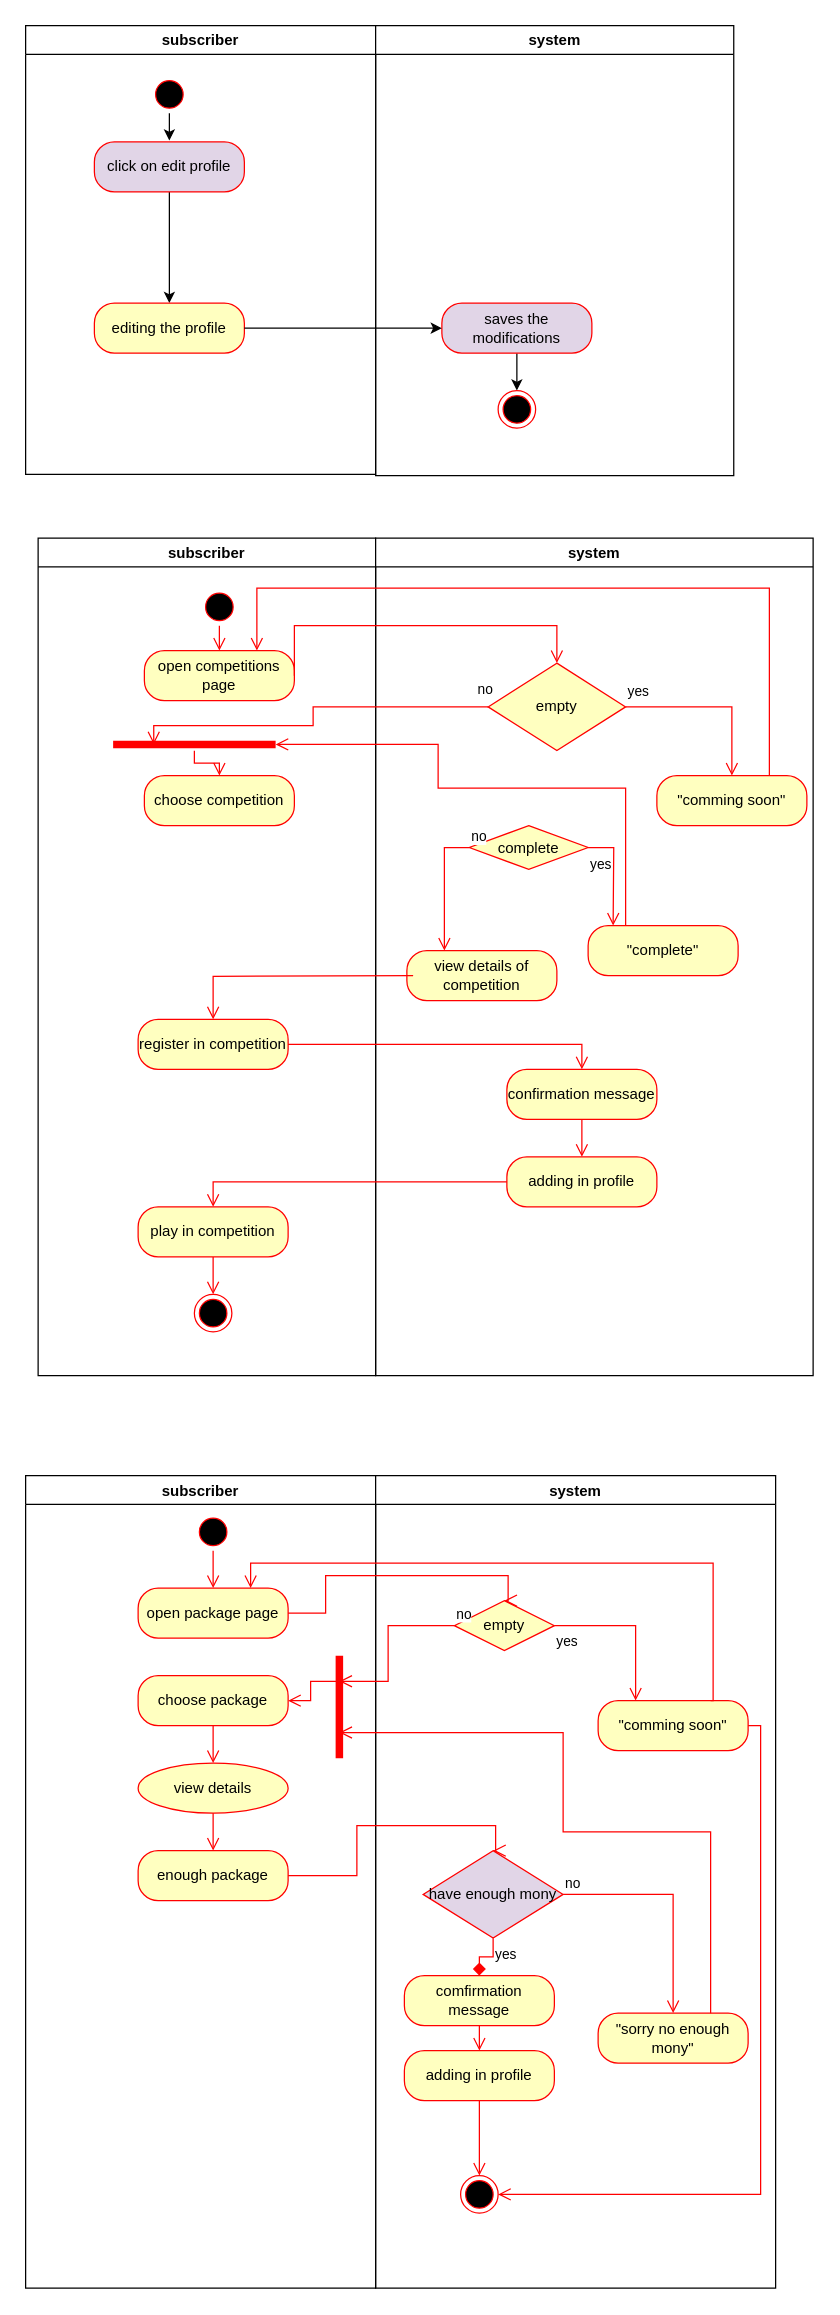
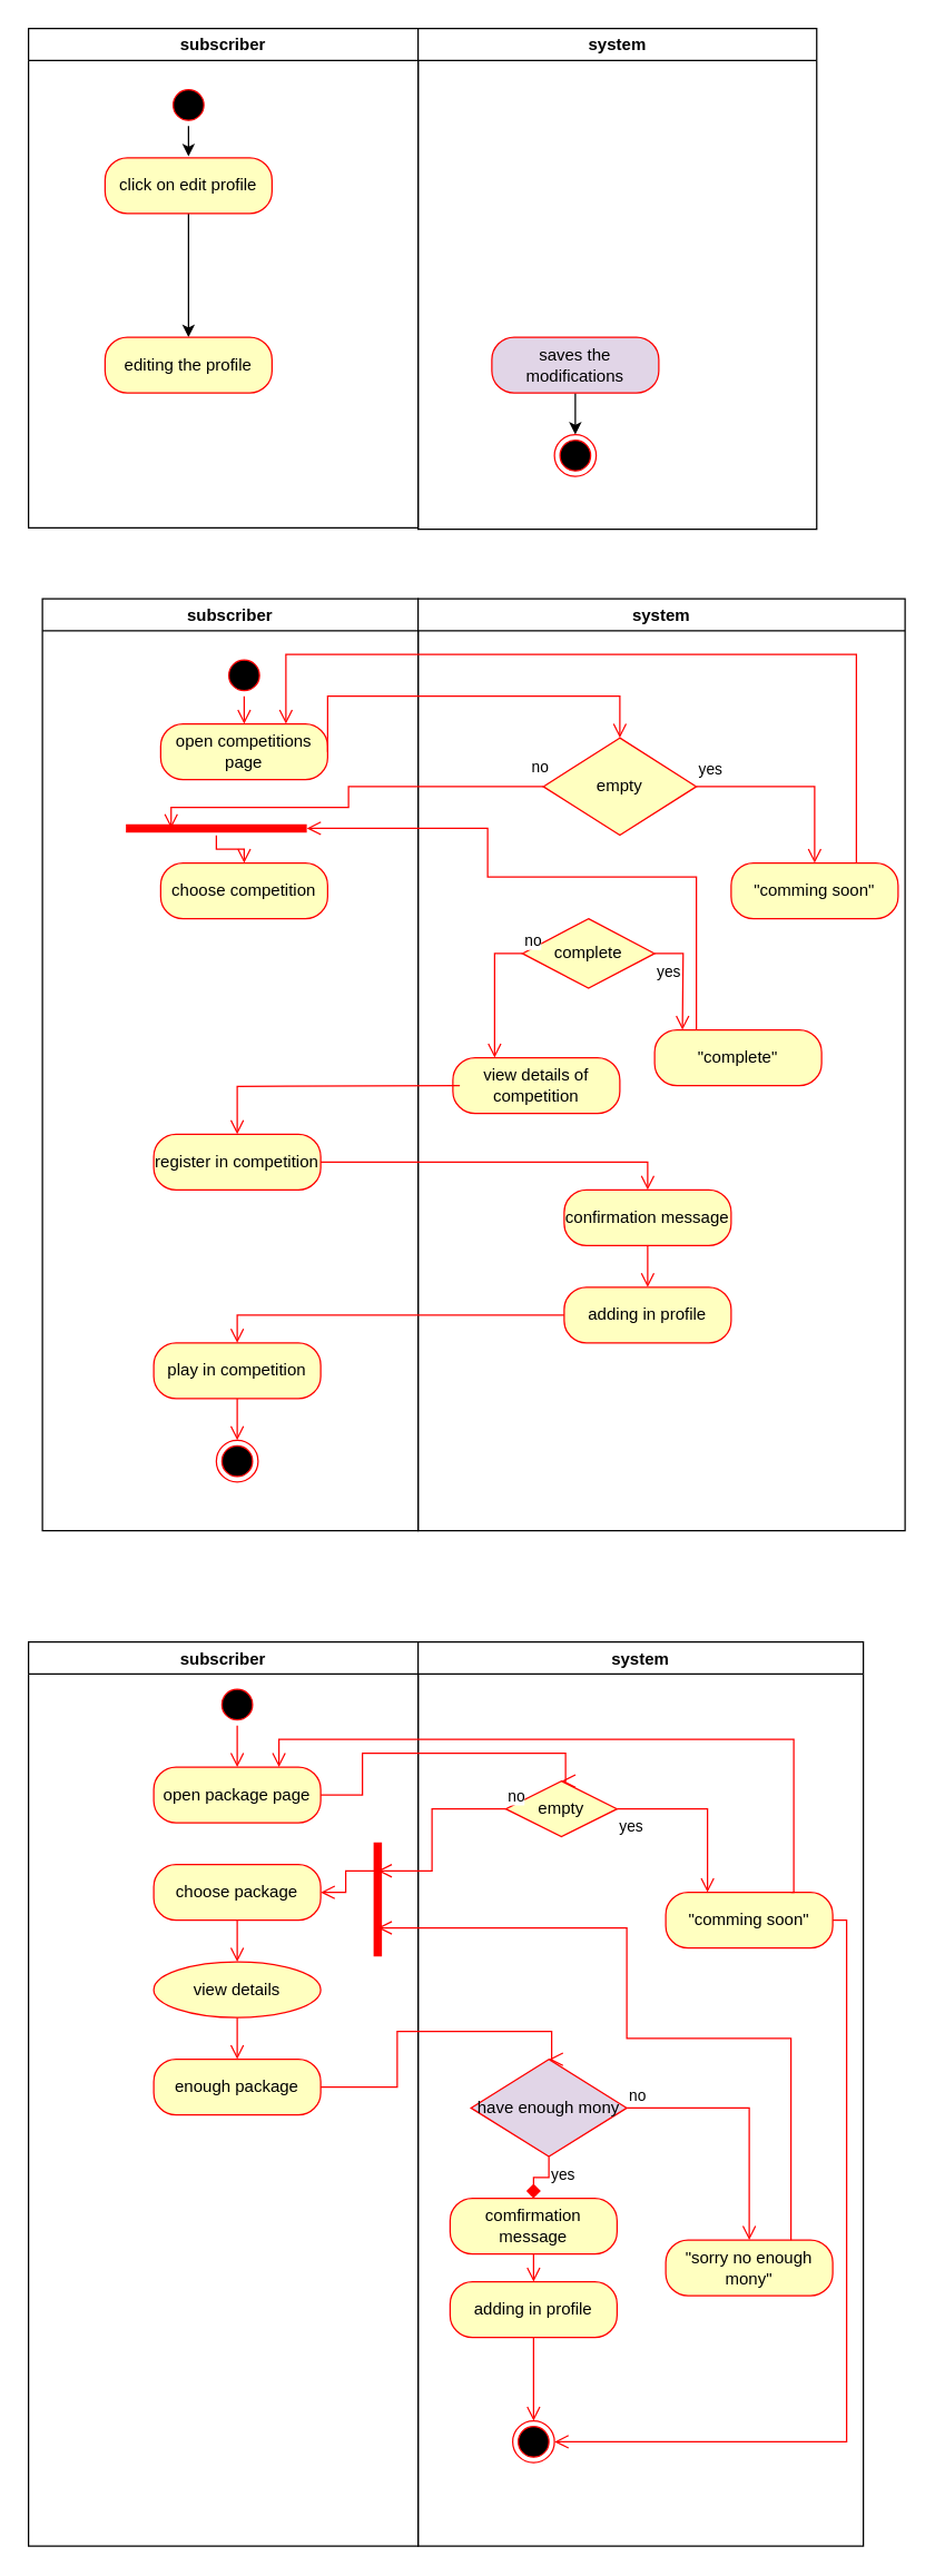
- <mxCell id="6" value="click on edit profile" style="rounded=1;whiteSpace=wrap;html=1;arcSize=40;fontColor=#000000;fillColor=#e1d5e7;strokeColor=#ff0000;" vertex="1" parent="2"><mxGeometry x="55" y="93" width="120" height="40" as="geometry" /></mxCell>
+ <mxCell id="6" value="click on edit profile" style="rounded=1;whiteSpace=wrap;html=1;arcSize=40;fontColor=#000000;fillColor=#ffffc0;strokeColor=#ff0000;" vertex="1" parent="2"><mxGeometry x="55" y="93" width="120" height="40" as="geometry" /></mxCell>
- <mxCell id="35" value="" style="edgeStyle=orthogonalEdgeStyle;rounded=0;orthogonalLoop=1;jettySize=auto;html=1;" edge="1" parent="1" source="7" target="11"><mxGeometry relative="1" as="geometry" /></mxCell>
- <mxCell id="31" value="complete" style="rhombus;whiteSpace=wrap;html=1;fillColor=#ffffc0;strokeColor=#ff0000;" vertex="1" parent="23"><mxGeometry x="75" y="230" width="95" height="35" as="geometry" /></mxCell>
+ <mxCell id="31" value="complete" style="rhombus;whiteSpace=wrap;html=1;fillColor=#ffffc0;strokeColor=#ff0000;" vertex="1" parent="23"><mxGeometry x="75" y="230" width="95" height="50" as="geometry" /></mxCell>
